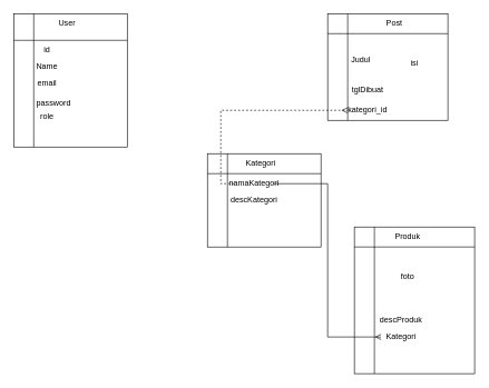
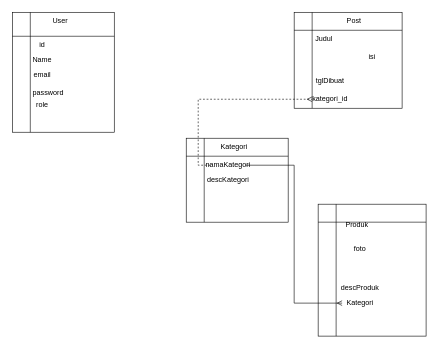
- <mxCell id="14" value="Judul" style="text;html=1;strokeColor=none;fillColor=none;align=center;verticalAlign=middle;whiteSpace=wrap;rounded=0;" vertex="1" parent="1"><mxGeometry x="510" y="75" width="60" height="30" as="geometry" /></mxCell>
+ <mxCell id="14" value="Judul" style="text;html=1;strokeColor=none;fillColor=none;align=center;verticalAlign=middle;whiteSpace=wrap;rounded=0;" vertex="1" parent="1"><mxGeometry x="510" y="50" width="60" height="30" as="geometry" /></mxCell>
- <mxCell id="9" value="Produk" style="text;html=1;strokeColor=none;fillColor=none;align=center;verticalAlign=middle;whiteSpace=wrap;rounded=0;" vertex="1" parent="1"><mxGeometry x="580" y="340" width="60" height="30" as="geometry" /></mxCell>
+ <mxCell id="9" value="Produk" style="text;html=1;strokeColor=none;fillColor=none;align=center;verticalAlign=middle;whiteSpace=wrap;rounded=0;" vertex="1" parent="1"><mxGeometry x="565" y="360" width="60" height="30" as="geometry" /></mxCell>
- <mxCell id="17" value="foto" style="text;html=1;strokeColor=none;fillColor=none;align=center;verticalAlign=middle;whiteSpace=wrap;rounded=0;" vertex="1" parent="1"><mxGeometry x="580" y="400" width="60" height="30" as="geometry" /></mxCell>
+ <mxCell id="17" value="foto" style="text;html=1;strokeColor=none;fillColor=none;align=center;verticalAlign=middle;whiteSpace=wrap;rounded=0;" vertex="1" parent="1"><mxGeometry x="570" y="400" width="60" height="30" as="geometry" /></mxCell>
